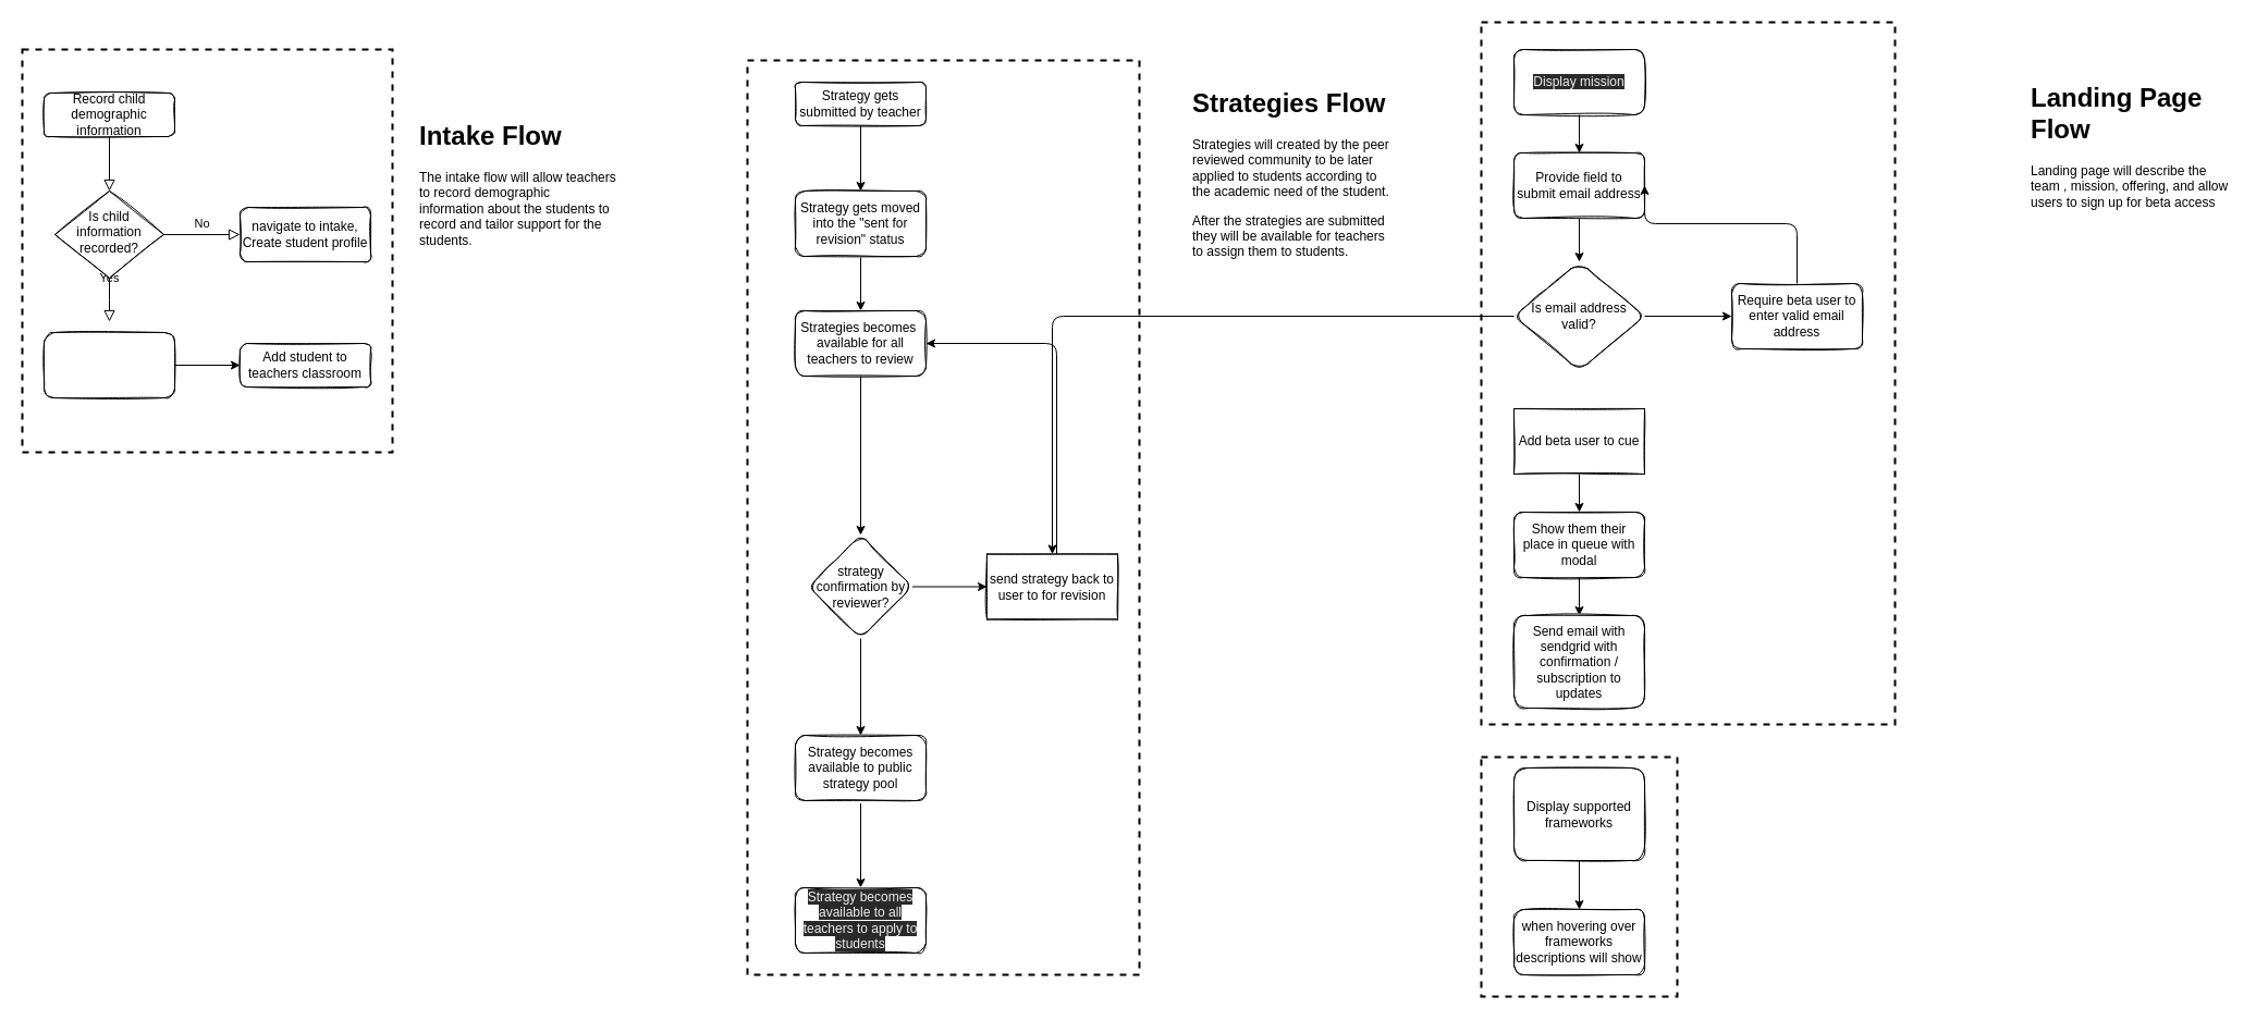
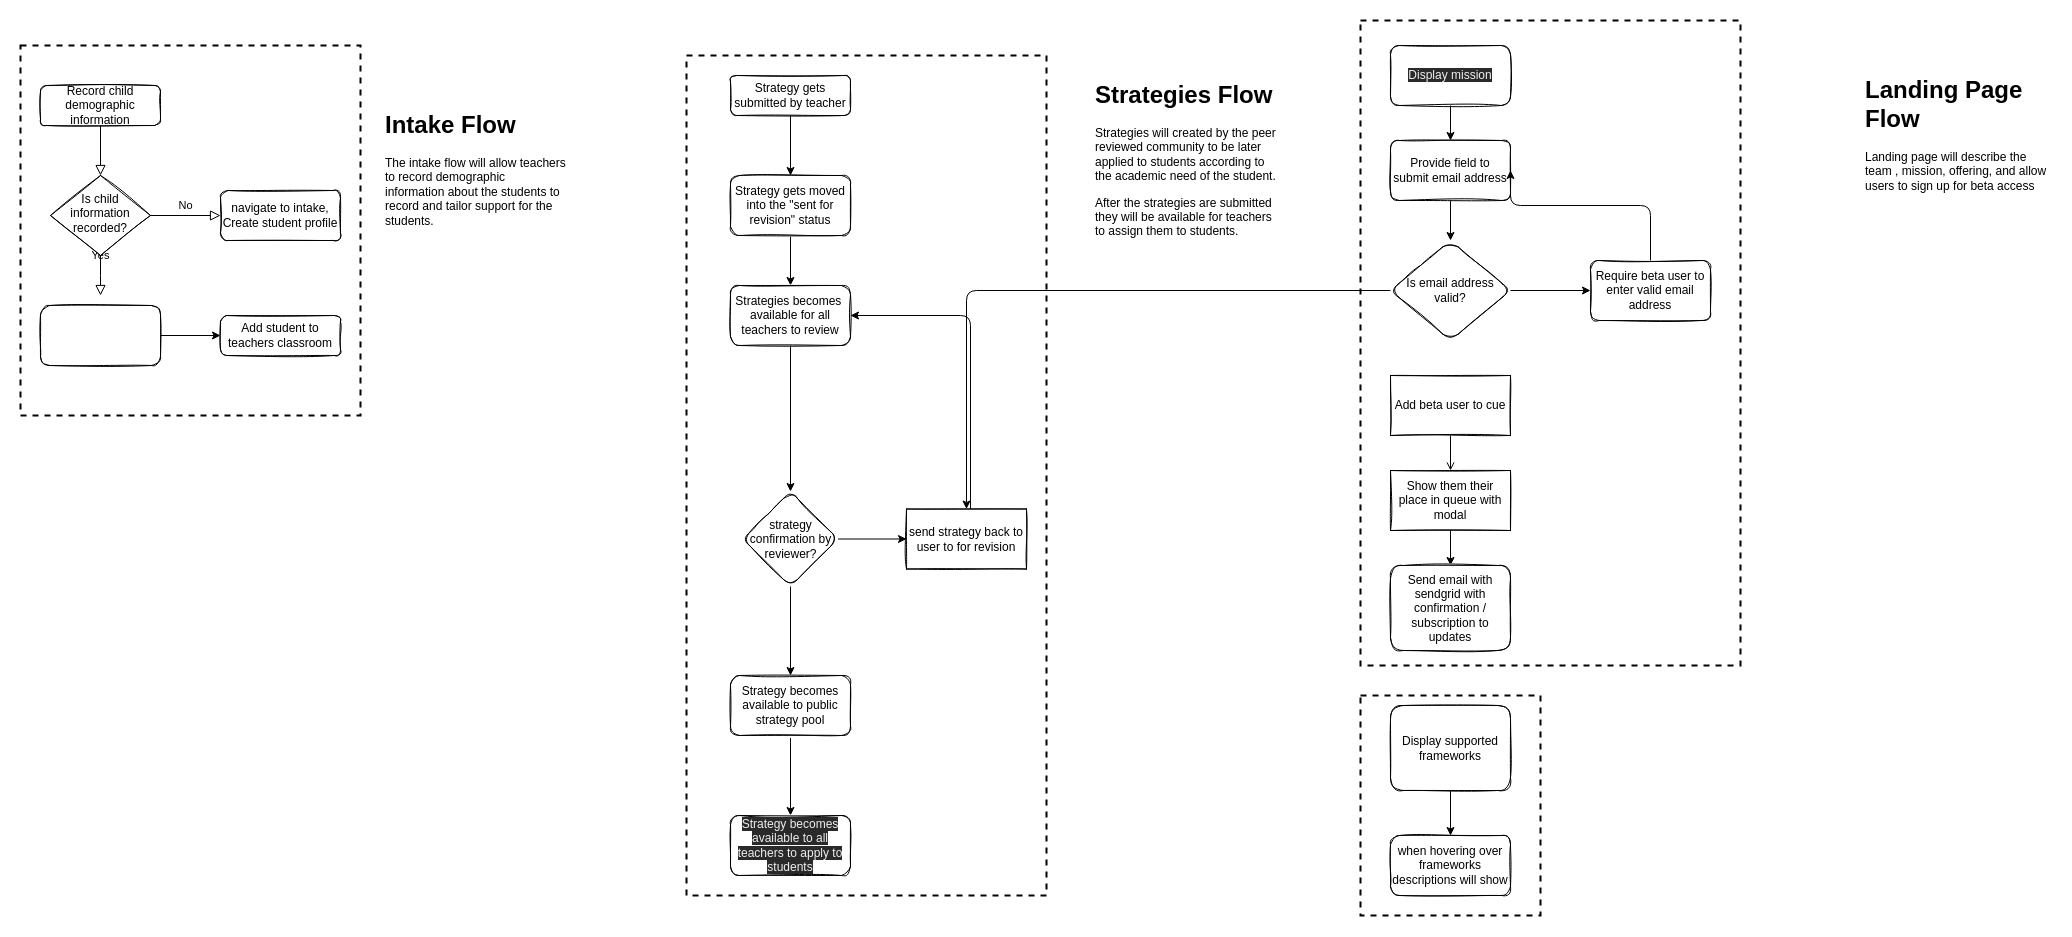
- <mxCell id="39" value="" style="edgeStyle=orthogonalEdgeStyle;html=1;" parent="1" source="40" target="42" edge="1"><mxGeometry relative="1" as="geometry" /></mxCell>
+ <mxCell id="39" value="" style="edgeStyle=orthogonalEdgeStyle;html=1;endArrow=open;" parent="1" source="40" target="42" edge="1"><mxGeometry relative="1" as="geometry" /></mxCell>
- <mxCell id="42" value="Show them their place in queue with modal" style="whiteSpace=wrap;html=1;rounded=1;glass=0;strokeWidth=1;shadow=0;sketch=1;" parent="1" vertex="1"><mxGeometry x="1390" y="470" width="120" height="60" as="geometry" /></mxCell>
+ <mxCell id="42" value="Show them their place in queue with modal" style="whiteSpace=wrap;html=1;glass=0;strokeWidth=1;shadow=0;sketch=1;rounded=0;" parent="1" vertex="1"><mxGeometry x="1390" y="470" width="120" height="60" as="geometry" /></mxCell>
